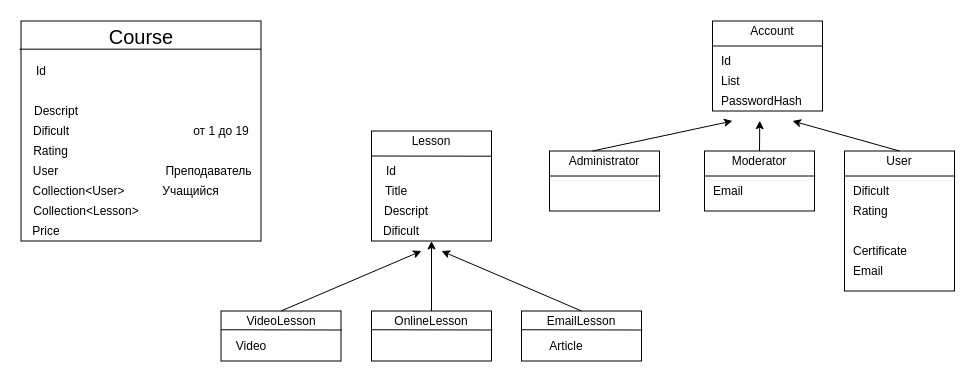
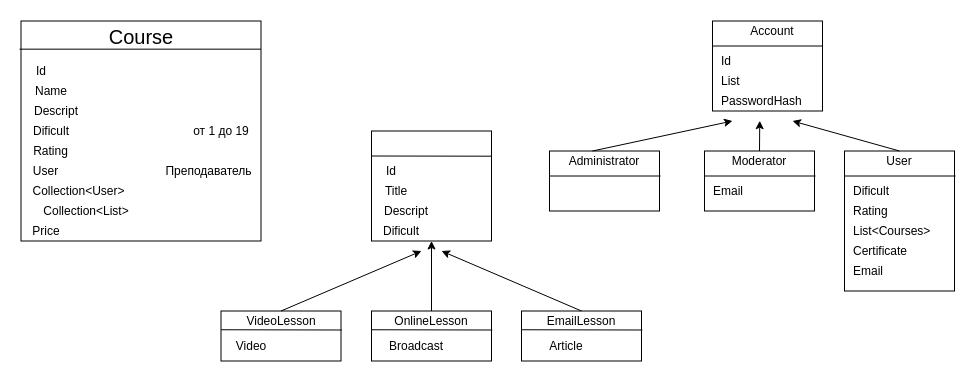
+ <mxCell id="6" value="Name" style="text;html=1;strokeColor=none;fillColor=none;align=center;verticalAlign=middle;whiteSpace=wrap;rounded=0;" vertex="1" parent="1"><mxGeometry x="30.5" y="80.5" width="40" height="20" as="geometry" /></mxCell>
- <mxCell id="19" value="Lesson" style="text;html=1;strokeColor=none;fillColor=none;align=center;verticalAlign=middle;whiteSpace=wrap;rounded=0;" vertex="1" parent="1"><mxGeometry x="411" y="130.5" width="40" height="20" as="geometry" /></mxCell>
- <mxCell id="14" value="Учащийся" style="text;html=1;strokeColor=none;fillColor=none;align=center;verticalAlign=middle;whiteSpace=wrap;rounded=0;" vertex="1" parent="1"><mxGeometry x="173" y="180.5" width="35" height="20" as="geometry" /></mxCell>
- <mxCell id="15" value="Collection&amp;lt;Lesson&amp;gt;" style="text;html=1;strokeColor=none;fillColor=none;align=center;verticalAlign=middle;whiteSpace=wrap;rounded=0;" vertex="1" parent="1"><mxGeometry x="30.5" y="200.5" width="110" height="20" as="geometry" /></mxCell>
+ <mxCell id="15" value="Collection&amp;lt;List&amp;gt;" style="text;html=1;strokeColor=none;fillColor=none;align=center;verticalAlign=middle;whiteSpace=wrap;rounded=0;" vertex="1" parent="1"><mxGeometry x="30.5" y="200.5" width="110" height="20" as="geometry" /></mxCell>
+ <mxCell id="50" value="List&amp;lt;Courses&amp;gt;" style="text;html=1;strokeColor=none;fillColor=none;align=left;verticalAlign=middle;whiteSpace=wrap;rounded=0;spacingLeft=7;" vertex="1" parent="1"><mxGeometry x="844" y="220.5" width="110" height="20" as="geometry" /></mxCell>
+ <mxCell id="31" value="&lt;span class=&quot;tlid-translation translation&quot; lang=&quot;en&quot;&gt;&lt;span title=&quot;&quot; class=&quot;&quot;&gt;Broadcast&lt;/span&gt;&lt;/span&gt;" style="text;html=1;strokeColor=none;fillColor=none;align=center;verticalAlign=middle;whiteSpace=wrap;rounded=0;" vertex="1" parent="1"><mxGeometry x="381" y="335.5" width="70" height="20" as="geometry" /></mxCell>
